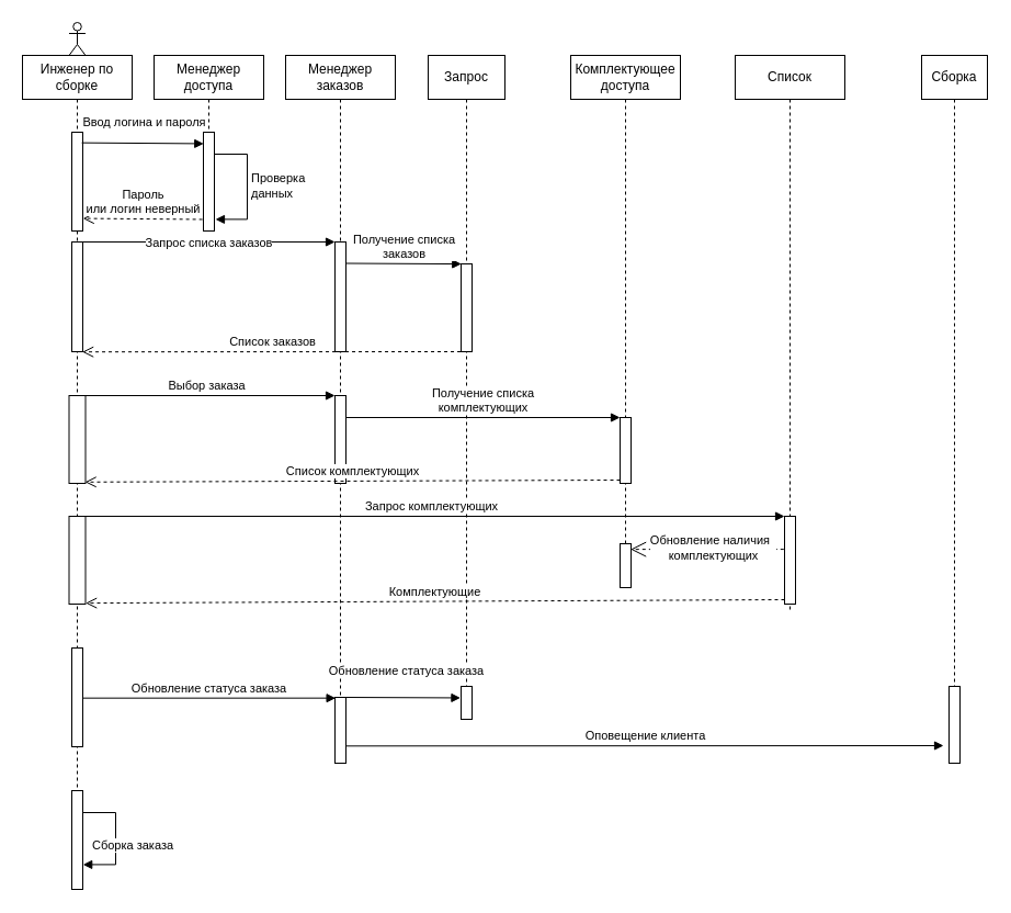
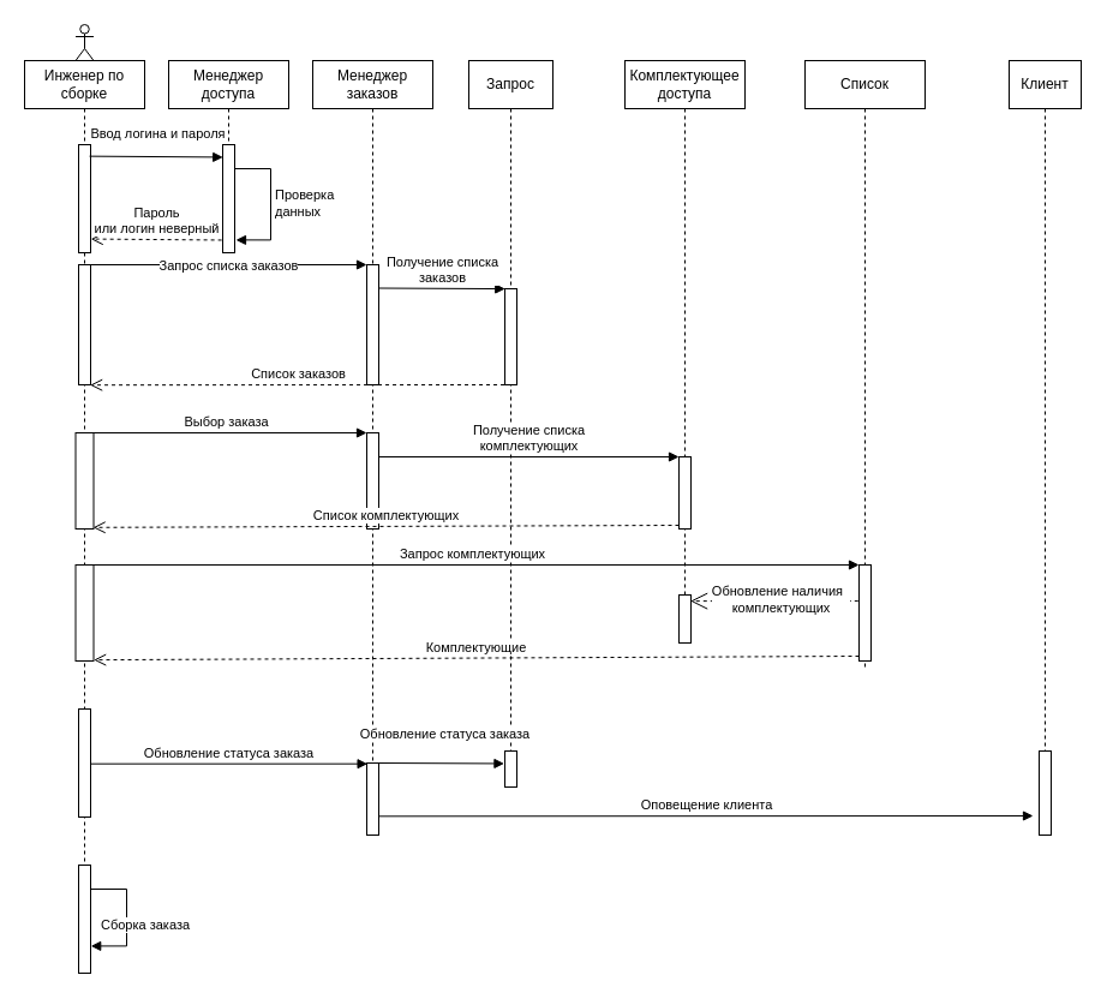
- <mxCell id="36" value="Сборка" style="shape=umlLifeline;perimeter=lifelinePerimeter;whiteSpace=wrap;html=1;container=1;collapsible=0;recursiveResize=0;outlineConnect=0;" parent="2" vertex="1"><mxGeometry x="820" y="30" width="60" height="630" as="geometry" /></mxCell>
+ <mxCell id="36" value="Клиент" style="shape=umlLifeline;perimeter=lifelinePerimeter;whiteSpace=wrap;html=1;container=1;collapsible=0;recursiveResize=0;outlineConnect=0;" parent="2" vertex="1"><mxGeometry x="820" y="30" width="60" height="630" as="geometry" /></mxCell>
